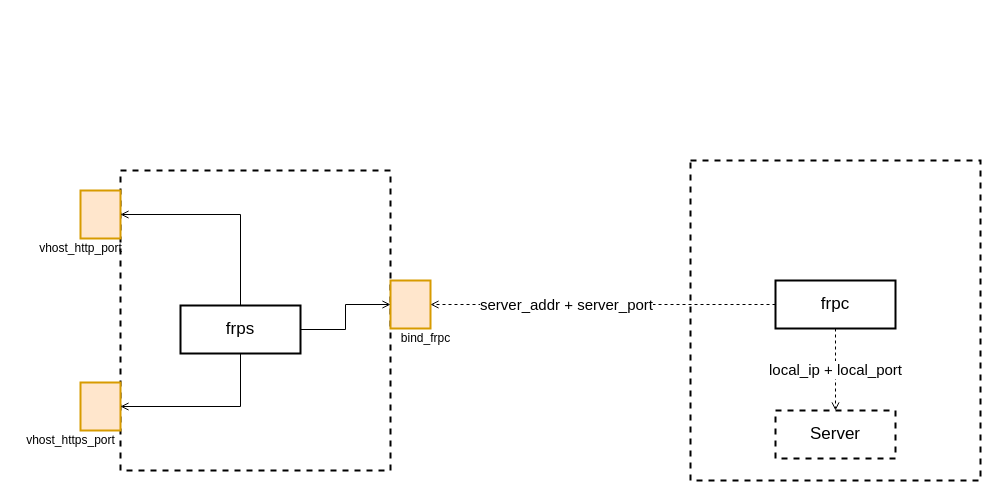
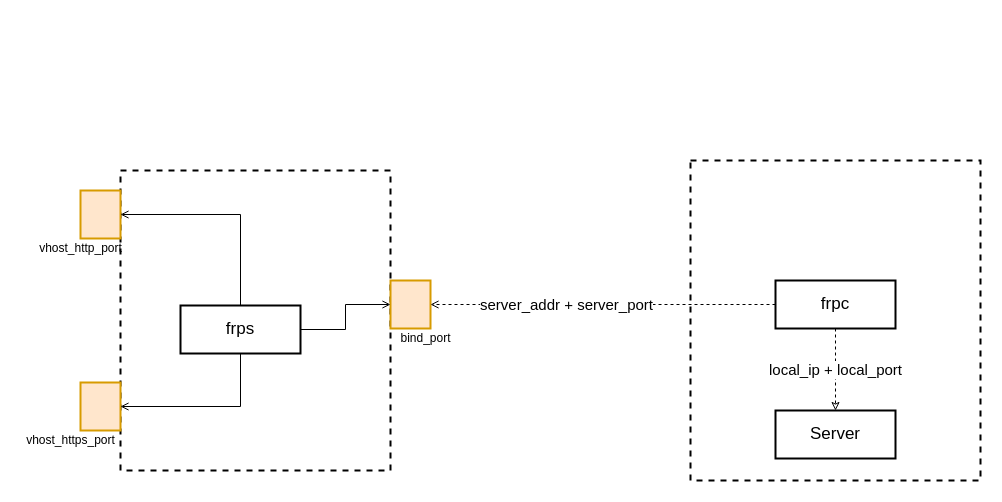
- <mxCell id="18" value="&lt;span style=&quot;font-size: 12px;&quot;&gt;bind_frpc&lt;/span&gt;" style="text;html=1;align=center;verticalAlign=middle;resizable=0;points=[];autosize=1;strokeColor=none;fontSize=12;" vertex="1" parent="1"><mxGeometry x="390" y="328" width="70" height="20" as="geometry" /></mxCell>
+ <mxCell id="18" value="&lt;span style=&quot;font-size: 12px;&quot;&gt;bind_port&lt;/span&gt;" style="text;html=1;align=center;verticalAlign=middle;resizable=0;points=[];autosize=1;strokeColor=none;fontSize=12;" vertex="1" parent="1"><mxGeometry x="390" y="328" width="70" height="20" as="geometry" /></mxCell>
- <mxCell id="5" value="local_ip + local_port" style="edgeStyle=orthogonalEdgeStyle;rounded=0;orthogonalLoop=1;jettySize=auto;html=1;exitX=0.5;exitY=1;exitDx=0;exitDy=0;entryX=0.5;entryY=0;entryDx=0;entryDy=0;fontSize=15;endArrow=open;endFill=0;dashed=1;" edge="1" parent="1" source="10" target="8"><mxGeometry relative="1" as="geometry"><mxPoint x="865" y="265" as="sourcePoint" /></mxGeometry></mxCell>
+ <mxCell id="5" value="local_ip + local_port" style="edgeStyle=orthogonalEdgeStyle;rounded=0;orthogonalLoop=1;jettySize=auto;html=1;exitX=0.5;exitY=1;exitDx=0;exitDy=0;entryX=0.5;entryY=0;entryDx=0;entryDy=0;fontSize=15;endArrow=classic;endFill=0;dashed=1;" edge="1" parent="1" source="10" target="8"><mxGeometry relative="1" as="geometry"><mxPoint x="865" y="265" as="sourcePoint" /></mxGeometry></mxCell>
- <mxCell id="8" value="Server" style="rounded=0;whiteSpace=wrap;html=1;fontSize=17;strokeWidth=2;fillColor=#ffffff;dashed=1;" vertex="1" parent="1"><mxGeometry x="775" y="410" width="120" height="48" as="geometry" /></mxCell>
+ <mxCell id="8" value="Server" style="rounded=0;whiteSpace=wrap;html=1;fontSize=17;strokeWidth=2;fillColor=#ffffff;dashed=0;" vertex="1" parent="1"><mxGeometry x="775" y="410" width="120" height="48" as="geometry" /></mxCell>
